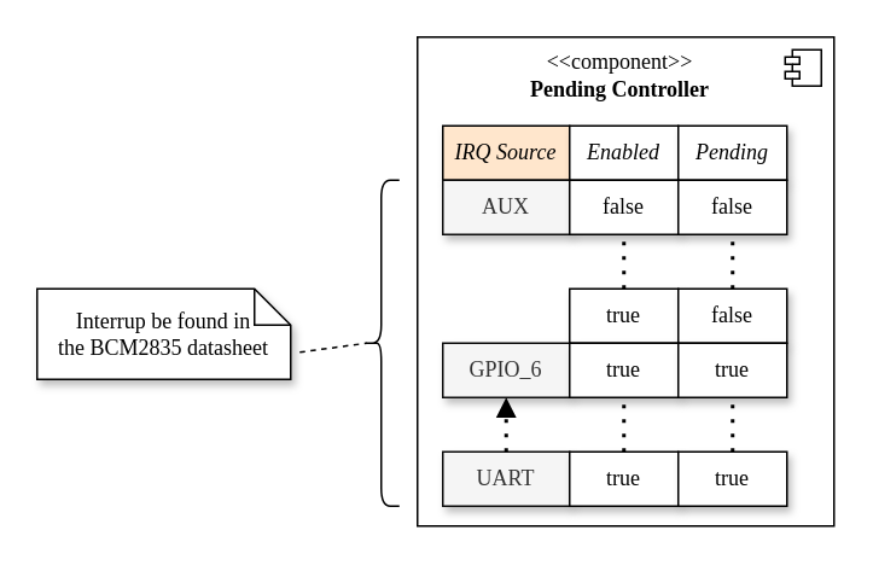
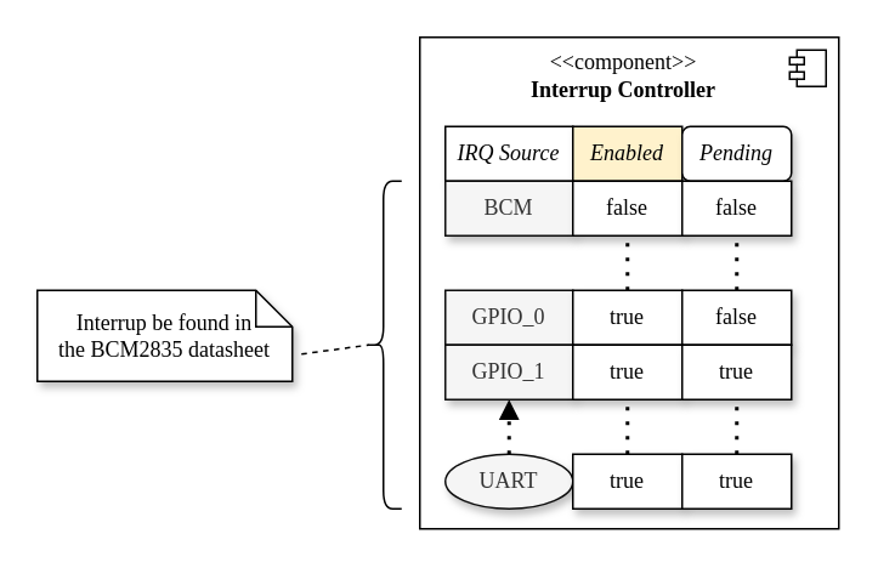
- <mxCell id="27" value="&lt;font face=&quot;Computer Modern&quot;&gt;&amp;lt;&amp;lt;component&amp;gt;&amp;gt;&lt;br&gt;&lt;b&gt;Pending Controller&lt;/b&gt;&lt;/font&gt;" style="text;html=1;strokeColor=none;fillColor=none;align=center;verticalAlign=middle;whiteSpace=wrap;rounded=0;" vertex="1" parent="1"><mxGeometry x="287" y="26" width="110" height="30" as="geometry" /></mxCell>
+ <mxCell id="27" value="&lt;font face=&quot;Computer Modern&quot;&gt;&amp;lt;&amp;lt;component&amp;gt;&amp;gt;&lt;br&gt;&lt;b&gt;Interrup Controller&lt;/b&gt;&lt;/font&gt;" style="text;html=1;strokeColor=none;fillColor=none;align=center;verticalAlign=middle;whiteSpace=wrap;rounded=0;" vertex="1" parent="1"><mxGeometry x="287" y="26" width="110" height="30" as="geometry" /></mxCell>
- <mxCell id="4" value="IRQ Source" style="rounded=0;whiteSpace=wrap;html=1;fontFamily=Computer Modern;fontStyle=2;shadow=1;fillColor=#ffe6cc;" parent="1" vertex="1"><mxGeometry x="244" y="69" width="70" height="30" as="geometry" /></mxCell>
+ <mxCell id="4" value="IRQ Source" style="rounded=0;whiteSpace=wrap;html=1;fontFamily=Computer Modern;fontStyle=2;shadow=1;" parent="1" vertex="1"><mxGeometry x="244" y="69" width="70" height="30" as="geometry" /></mxCell>
- <mxCell id="5" value="Enabled" style="rounded=0;whiteSpace=wrap;html=1;fontFamily=Computer Modern;fontStyle=2;shadow=1;" parent="1" vertex="1"><mxGeometry x="314" y="69" width="60" height="30" as="geometry" /></mxCell>
+ <mxCell id="5" value="Enabled" style="rounded=0;whiteSpace=wrap;html=1;fontFamily=Computer Modern;fontStyle=2;shadow=1;fillColor=#fff2cc;" parent="1" vertex="1"><mxGeometry x="314" y="69" width="60" height="30" as="geometry" /></mxCell>
- <mxCell id="6" value="Pending" style="rounded=0;whiteSpace=wrap;html=1;fontFamily=Computer Modern;fontStyle=2;shadow=1;" parent="1" vertex="1"><mxGeometry x="374" y="69" width="60" height="30" as="geometry" /></mxCell>
+ <mxCell id="6" value="Pending" style="whiteSpace=wrap;html=1;fontFamily=Computer Modern;fontStyle=2;shadow=1;rounded=1;" parent="1" vertex="1"><mxGeometry x="374" y="69" width="60" height="30" as="geometry" /></mxCell>
- <mxCell id="16" value="AUX" style="rounded=0;whiteSpace=wrap;html=1;fontFamily=Computer Modern;shadow=1;fillColor=#f5f5f5;fontColor=#333333;strokeColor=#0D0D0D;" parent="1" vertex="1"><mxGeometry x="244" y="99" width="70" height="30" as="geometry" /></mxCell>
+ <mxCell id="16" value="BCM" style="rounded=0;whiteSpace=wrap;html=1;fontFamily=Computer Modern;shadow=1;fillColor=#f5f5f5;fontColor=#333333;strokeColor=#0D0D0D;" parent="1" vertex="1"><mxGeometry x="244" y="99" width="70" height="30" as="geometry" /></mxCell>
+ <mxCell id="7" value="GPIO_0" style="rounded=0;whiteSpace=wrap;html=1;fontFamily=Computer Modern;shadow=1;fillColor=#f5f5f5;fontColor=#333333;strokeColor=#0D0D0D;" parent="1" vertex="1"><mxGeometry x="244" y="159" width="70" height="30" as="geometry" /></mxCell>
- <mxCell id="10" value="GPIO_6" style="rounded=0;whiteSpace=wrap;html=1;fontFamily=Computer Modern;shadow=1;fillColor=#f5f5f5;fontColor=#333333;strokeColor=#0D0D0D;" parent="1" vertex="1"><mxGeometry x="244" y="189" width="70" height="30" as="geometry" /></mxCell>
+ <mxCell id="10" value="GPIO_1" style="rounded=0;whiteSpace=wrap;html=1;fontFamily=Computer Modern;shadow=1;fillColor=#f5f5f5;fontColor=#333333;strokeColor=#0D0D0D;" parent="1" vertex="1"><mxGeometry x="244" y="189" width="70" height="30" as="geometry" /></mxCell>
- <mxCell id="13" value="UART" style="rounded=0;whiteSpace=wrap;html=1;fontFamily=Computer Modern;shadow=1;fillColor=#f5f5f5;fontColor=#333333;strokeColor=#0D0D0D;" parent="1" vertex="1"><mxGeometry x="244" y="249" width="70" height="30" as="geometry" /></mxCell>
+ <mxCell id="13" value="UART" style="ellipse;whiteSpace=wrap;html=1;fontFamily=Computer Modern;shadow=1;fillColor=#f5f5f5;fontColor=#333333;strokeColor=#0D0D0D;" parent="1" vertex="1"><mxGeometry x="244" y="249" width="70" height="30" as="geometry" /></mxCell>
